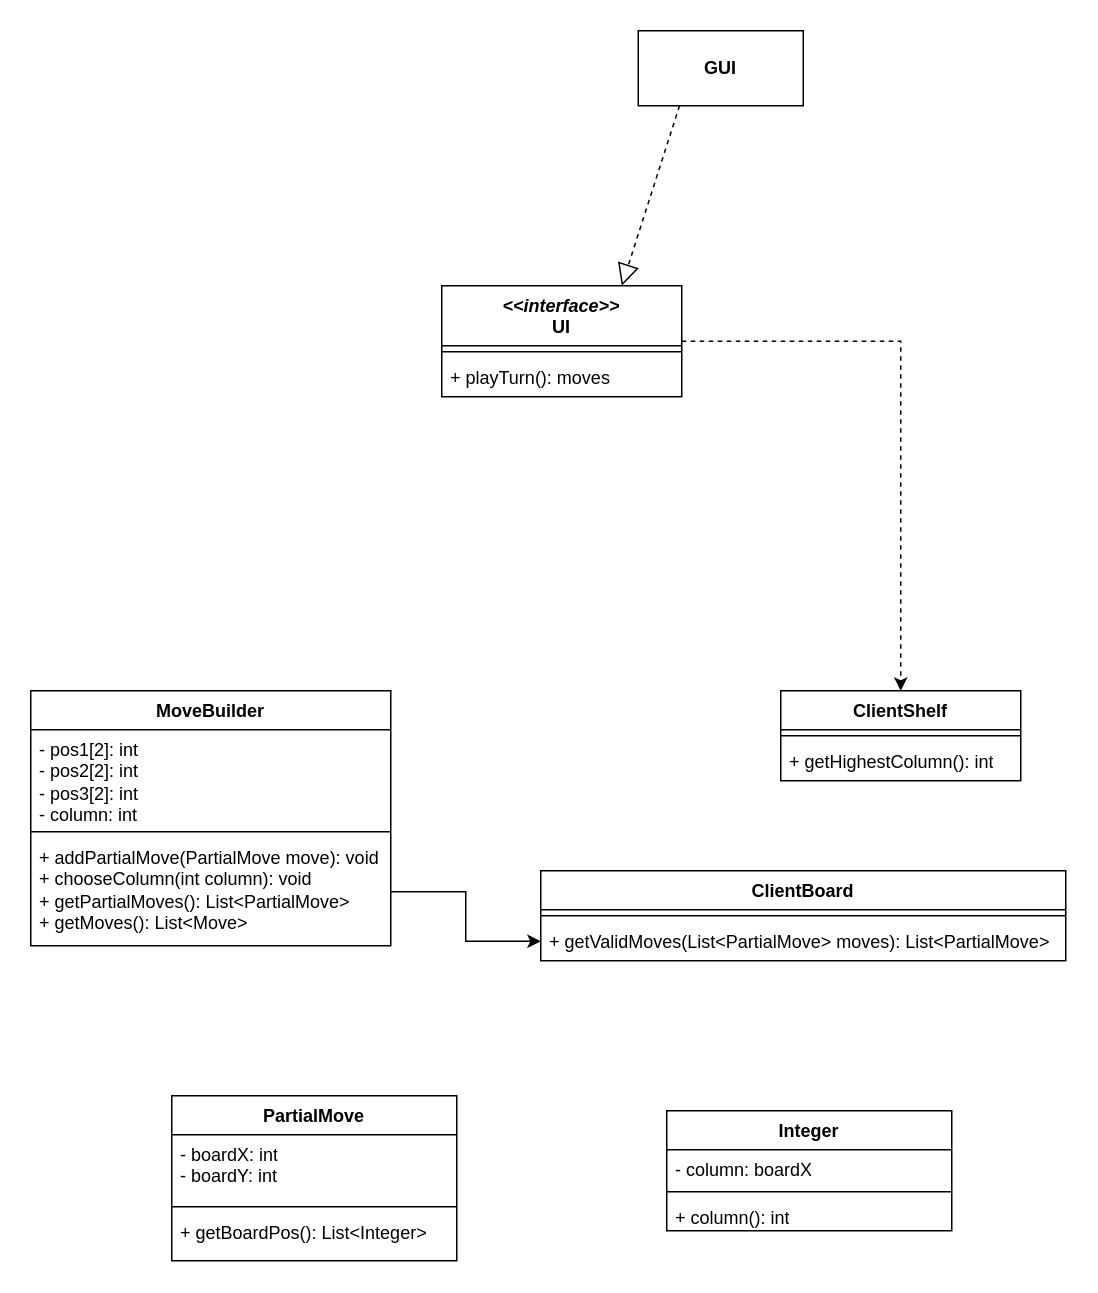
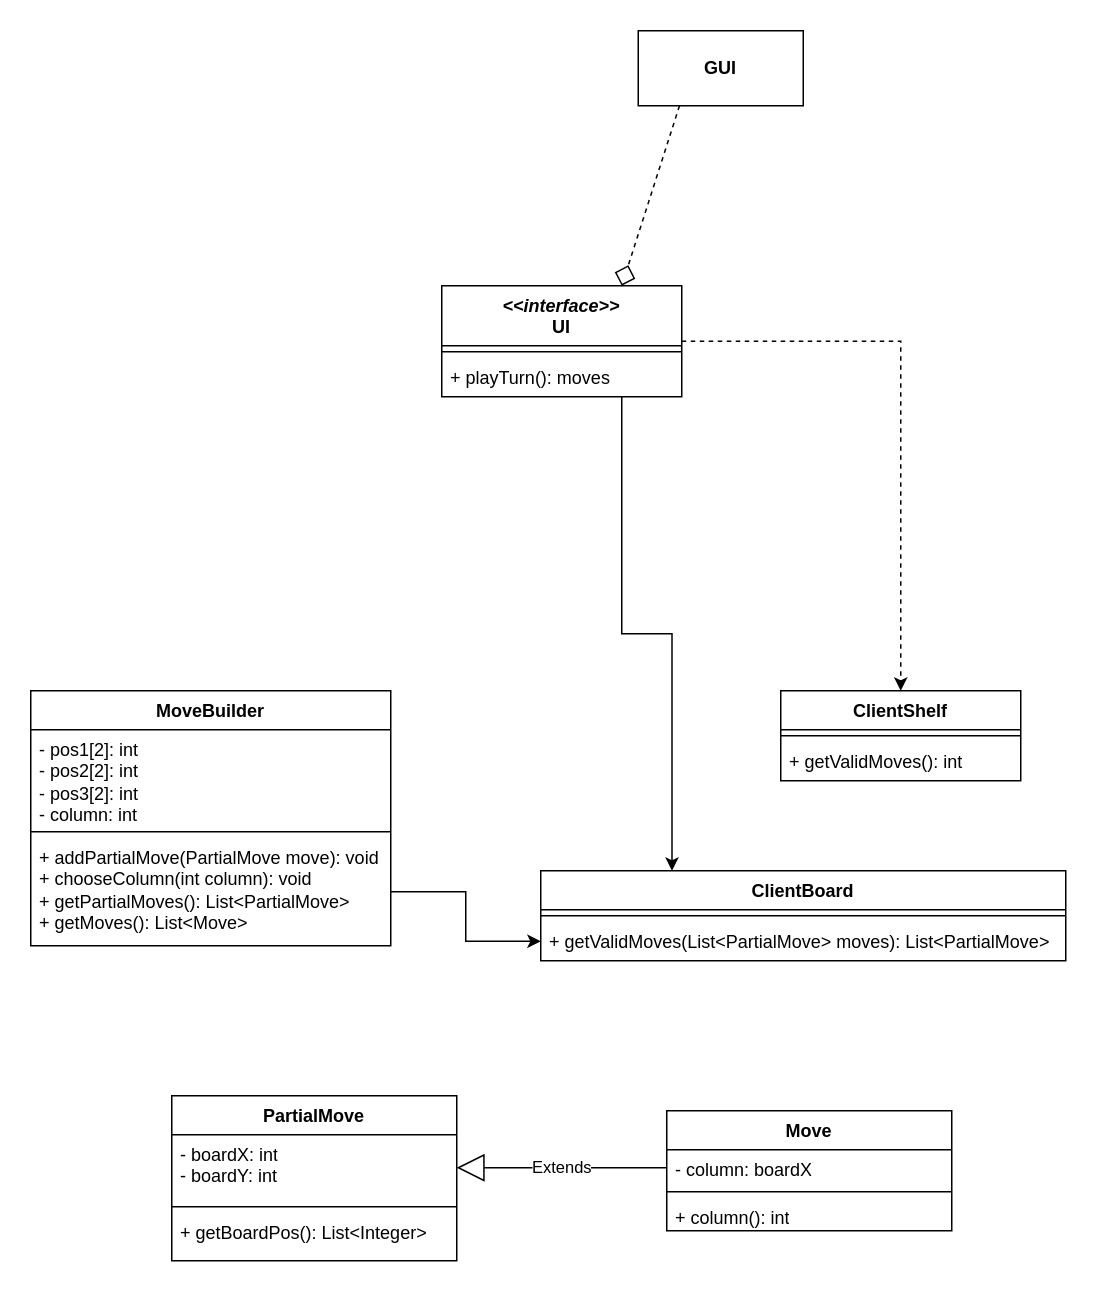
- <mxCell id="19" value="" style="endArrow=block;dashed=1;endFill=0;endSize=12;html=1;rounded=0;exitX=0.25;exitY=1;exitDx=0;exitDy=0;entryX=0.75;entryY=0;entryDx=0;entryDy=0;" parent="1" source="17" target="4" edge="1"><mxGeometry width="160" relative="1" as="geometry"><mxPoint x="300" y="320" as="sourcePoint" /><mxPoint x="460" y="320" as="targetPoint" /></mxGeometry></mxCell>
+ <mxCell id="19" value="" style="endArrow=diamond;dashed=1;endFill=0;endSize=12;html=1;rounded=0;exitX=0.25;exitY=1;exitDx=0;exitDy=0;entryX=0.75;entryY=0;entryDx=0;entryDy=0;" parent="1" source="17" target="4" edge="1"><mxGeometry width="160" relative="1" as="geometry"><mxPoint x="300" y="320" as="sourcePoint" /><mxPoint x="460" y="320" as="targetPoint" /></mxGeometry></mxCell>
+ <mxCell id="2" style="edgeStyle=orthogonalEdgeStyle;rounded=0;orthogonalLoop=1;jettySize=auto;html=1;exitX=0.75;exitY=1;exitDx=0;exitDy=0;entryX=0.25;entryY=0;entryDx=0;entryDy=0;" parent="1" source="4" target="14" edge="1"><mxGeometry relative="1" as="geometry" /></mxCell>
- <mxCell id="13" value="+ getHighestColumn(): int" style="text;strokeColor=none;fillColor=none;align=left;verticalAlign=top;spacingLeft=4;spacingRight=4;overflow=hidden;rotatable=0;points=[[0,0.5],[1,0.5]];portConstraint=eastwest;whiteSpace=wrap;html=1;" parent="11" vertex="1"><mxGeometry y="34" width="160" height="26" as="geometry" /></mxCell>
+ <mxCell id="13" value="+ getValidMoves(): int" style="text;strokeColor=none;fillColor=none;align=left;verticalAlign=top;spacingLeft=4;spacingRight=4;overflow=hidden;rotatable=0;points=[[0,0.5],[1,0.5]];portConstraint=eastwest;whiteSpace=wrap;html=1;" parent="11" vertex="1"><mxGeometry y="34" width="160" height="26" as="geometry" /></mxCell>
- <mxCell id="20" value="Integer" style="swimlane;fontStyle=1;align=center;verticalAlign=top;childLayout=stackLayout;horizontal=1;startSize=26;horizontalStack=0;resizeParent=1;resizeParentMax=0;resizeLast=0;collapsible=1;marginBottom=0;whiteSpace=wrap;html=1;" vertex="1" parent="1"><mxGeometry x="444" y="740" width="190" height="80" as="geometry" /></mxCell>
+ <mxCell id="20" value="Move" style="swimlane;fontStyle=1;align=center;verticalAlign=top;childLayout=stackLayout;horizontal=1;startSize=26;horizontalStack=0;resizeParent=1;resizeParentMax=0;resizeLast=0;collapsible=1;marginBottom=0;whiteSpace=wrap;html=1;" vertex="1" parent="1"><mxGeometry x="444" y="740" width="190" height="80" as="geometry" /></mxCell>
+ <mxCell id="28" value="Extends" style="endArrow=block;endSize=16;endFill=0;html=1;rounded=0;exitX=0;exitY=0.5;exitDx=0;exitDy=0;entryX=1;entryY=0.5;entryDx=0;entryDy=0;" edge="1" parent="1" source="21" target="25"><mxGeometry width="160" relative="1" as="geometry"><mxPoint x="374" y="810" as="sourcePoint" /><mxPoint x="534" y="810" as="targetPoint" /></mxGeometry></mxCell>
